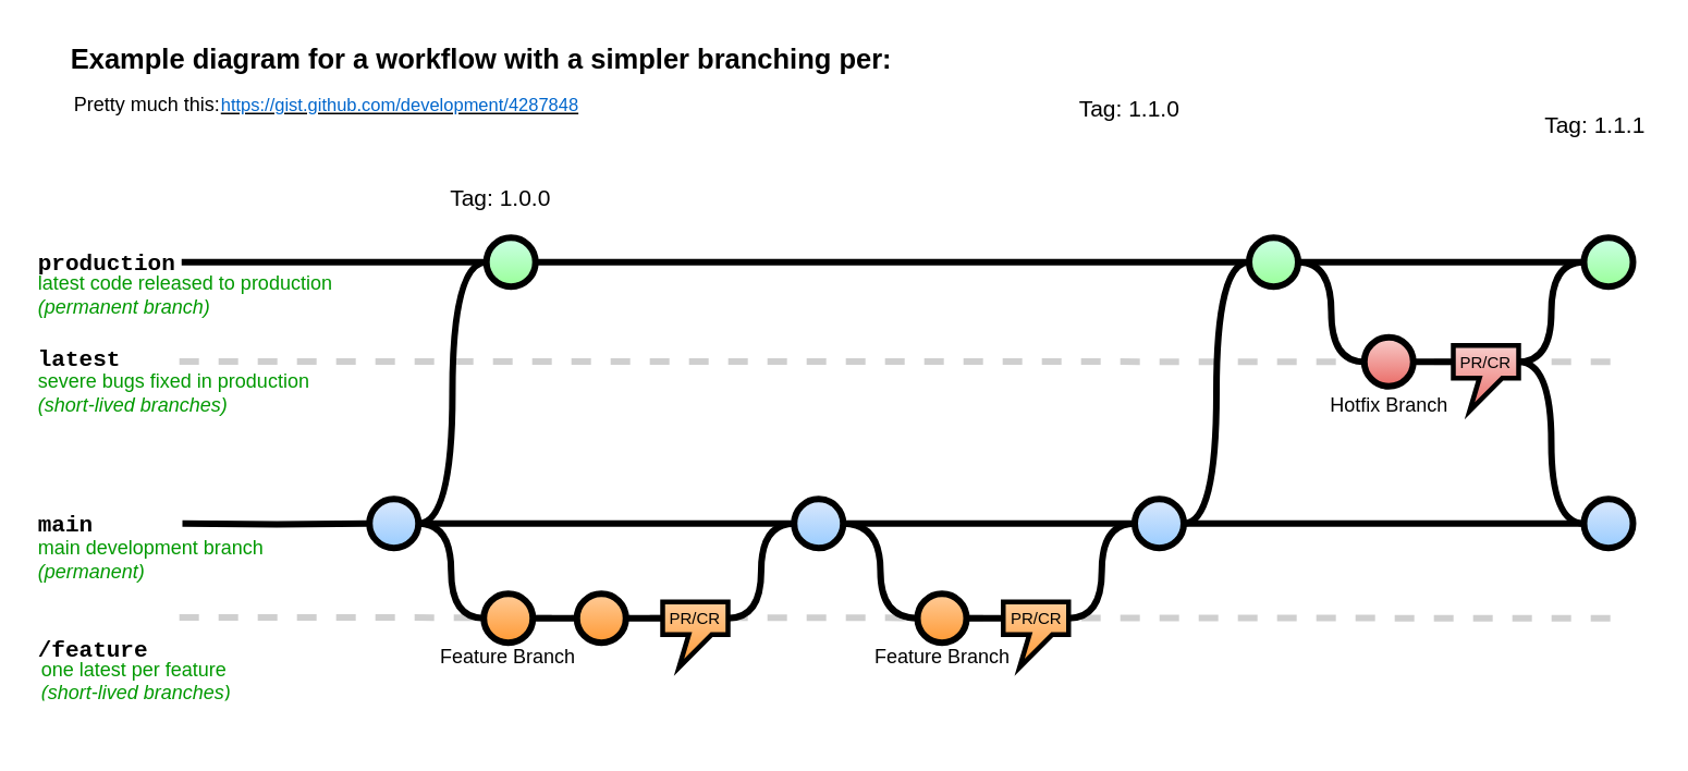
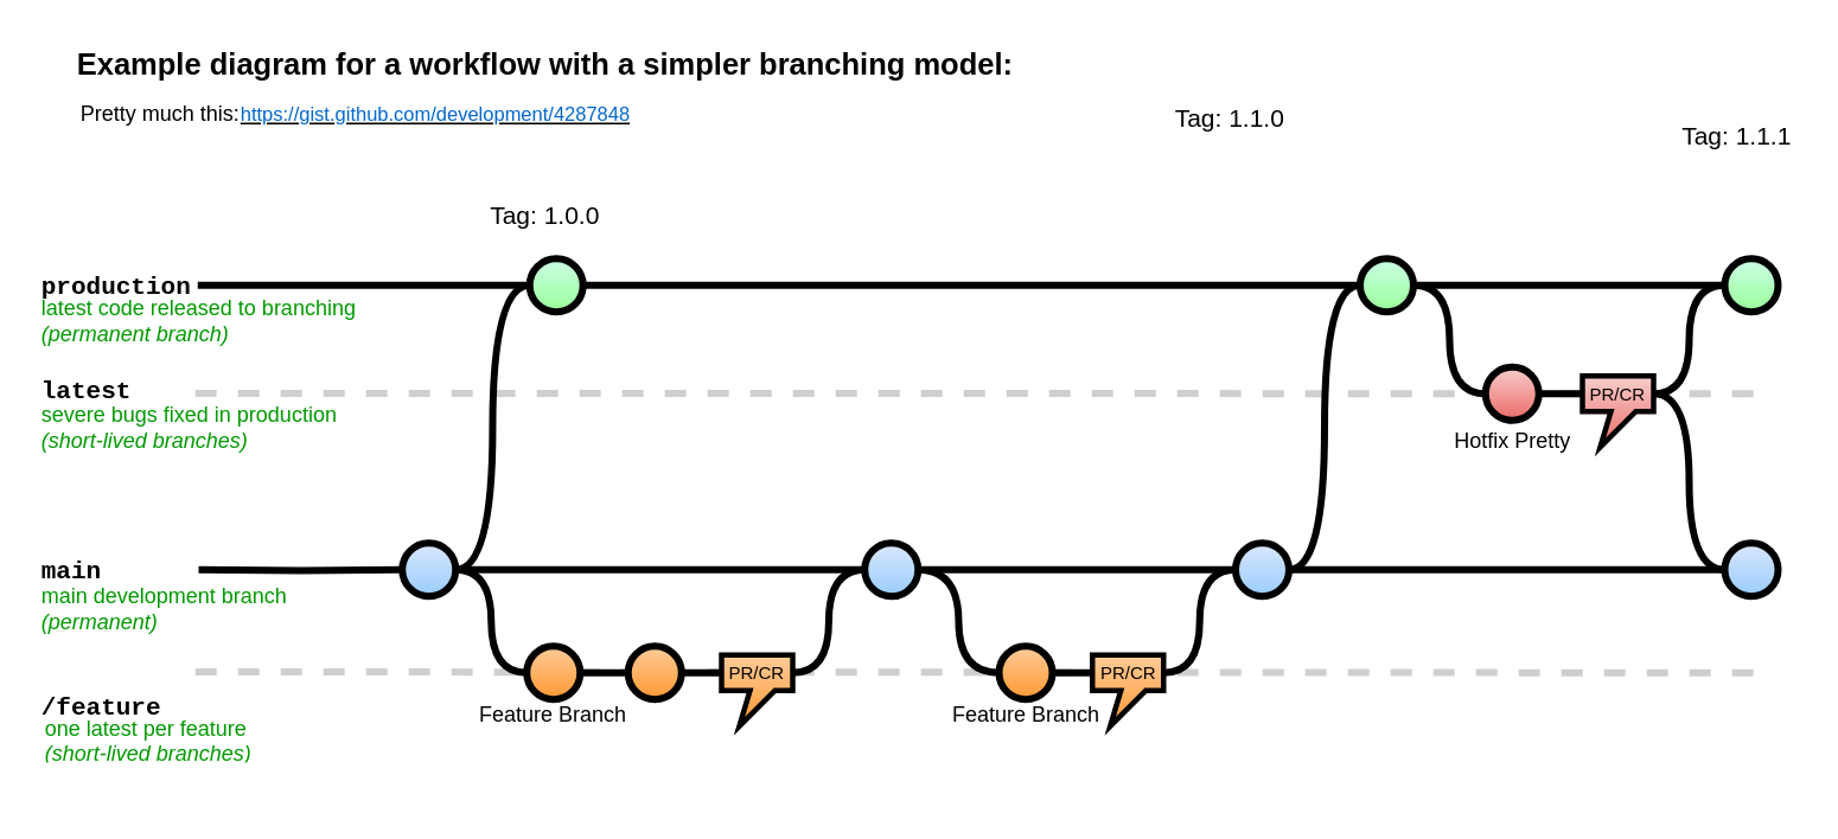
- <mxCell id="4" value="Example diagram for a workflow with a simpler branching per:" style="text;whiteSpace=wrap;html=1;fontStyle=1;fontSize=17;" parent="1" vertex="1"><mxGeometry x="41" y="20" width="542.25" height="30" as="geometry" /></mxCell>
+ <mxCell id="4" value="Example diagram for a workflow with a simpler branching model:" style="text;whiteSpace=wrap;html=1;fontStyle=1;fontSize=17;" parent="1" vertex="1"><mxGeometry x="41" y="20" width="542.25" height="30" as="geometry" /></mxCell>
- <mxCell id="47" value="latest code released to production&lt;div&gt;&lt;i&gt;(permanent branch)&lt;/i&gt;&lt;/div&gt;" style="text;html=1;strokeColor=none;fillColor=none;align=left;verticalAlign=middle;whiteSpace=wrap;overflow=hidden;fontSize=12;fontStyle=0;fontColor=#009900;" parent="1" vertex="1"><mxGeometry x="21.25" y="160" width="217.75" height="40" as="geometry" /></mxCell>
+ <mxCell id="47" value="latest code released to branching&lt;div&gt;&lt;i&gt;(permanent branch)&lt;/i&gt;&lt;/div&gt;" style="text;html=1;strokeColor=none;fillColor=none;align=left;verticalAlign=middle;whiteSpace=wrap;overflow=hidden;fontSize=12;fontStyle=0;fontColor=#009900;" parent="1" vertex="1"><mxGeometry x="21.25" y="160" width="217.75" height="40" as="geometry" /></mxCell>
- <mxCell id="58" value="Hotfix Branch" style="text;html=1;strokeColor=none;fillColor=none;align=center;verticalAlign=middle;whiteSpace=wrap;overflow=hidden;" parent="1" vertex="1"><mxGeometry x="809.5" y="233" width="80" height="30" as="geometry" /></mxCell>
+ <mxCell id="58" value="Hotfix Pretty" style="text;html=1;strokeColor=none;fillColor=none;align=center;verticalAlign=middle;whiteSpace=wrap;overflow=hidden;" parent="1" vertex="1"><mxGeometry x="809.5" y="233" width="80" height="30" as="geometry" /></mxCell>
